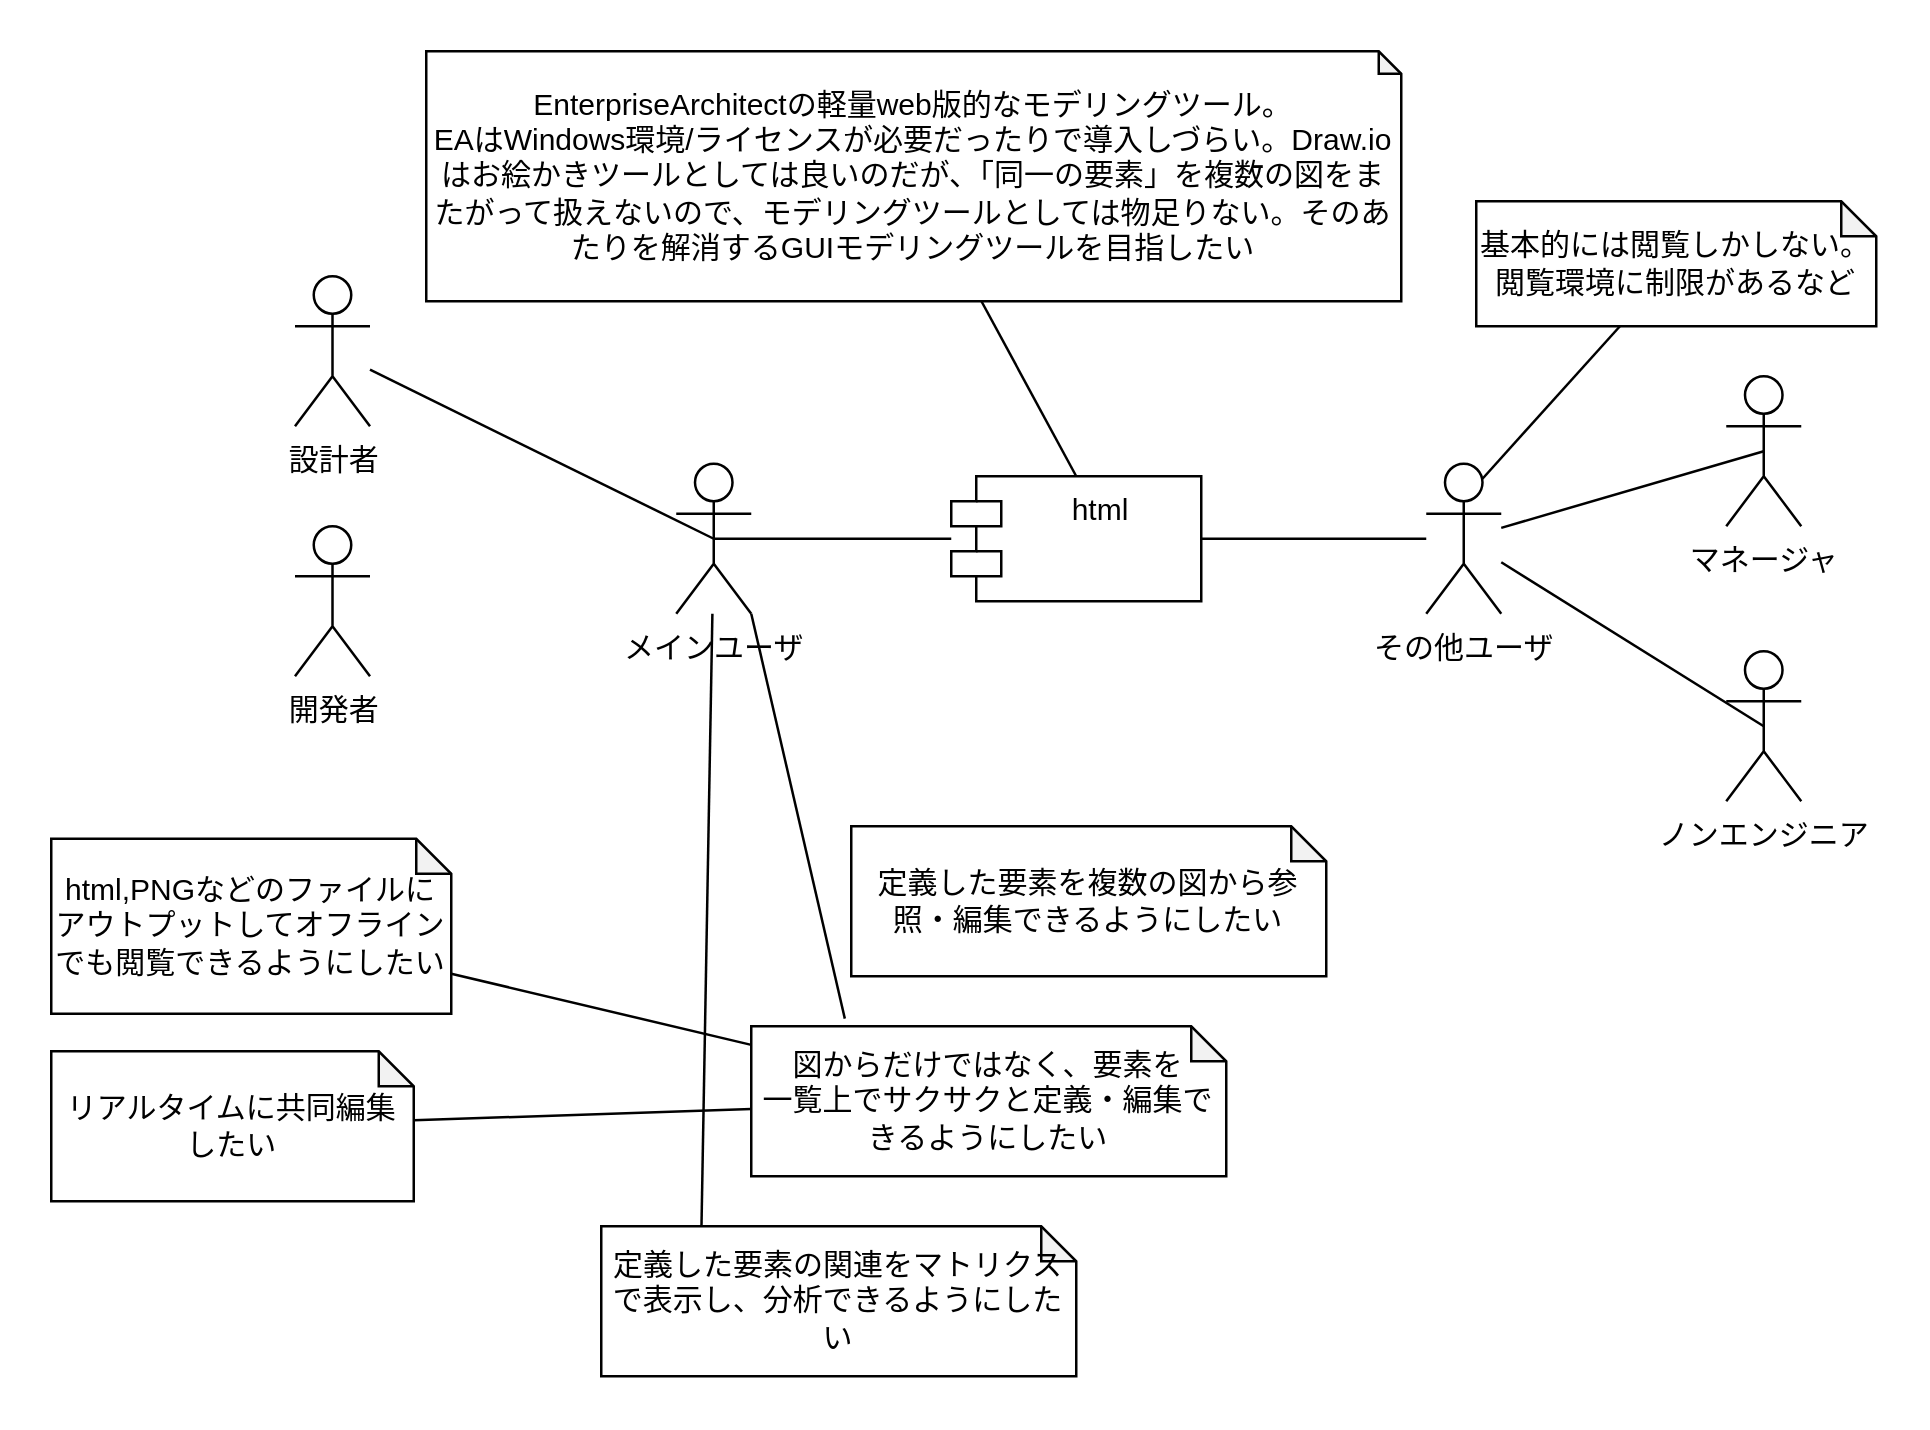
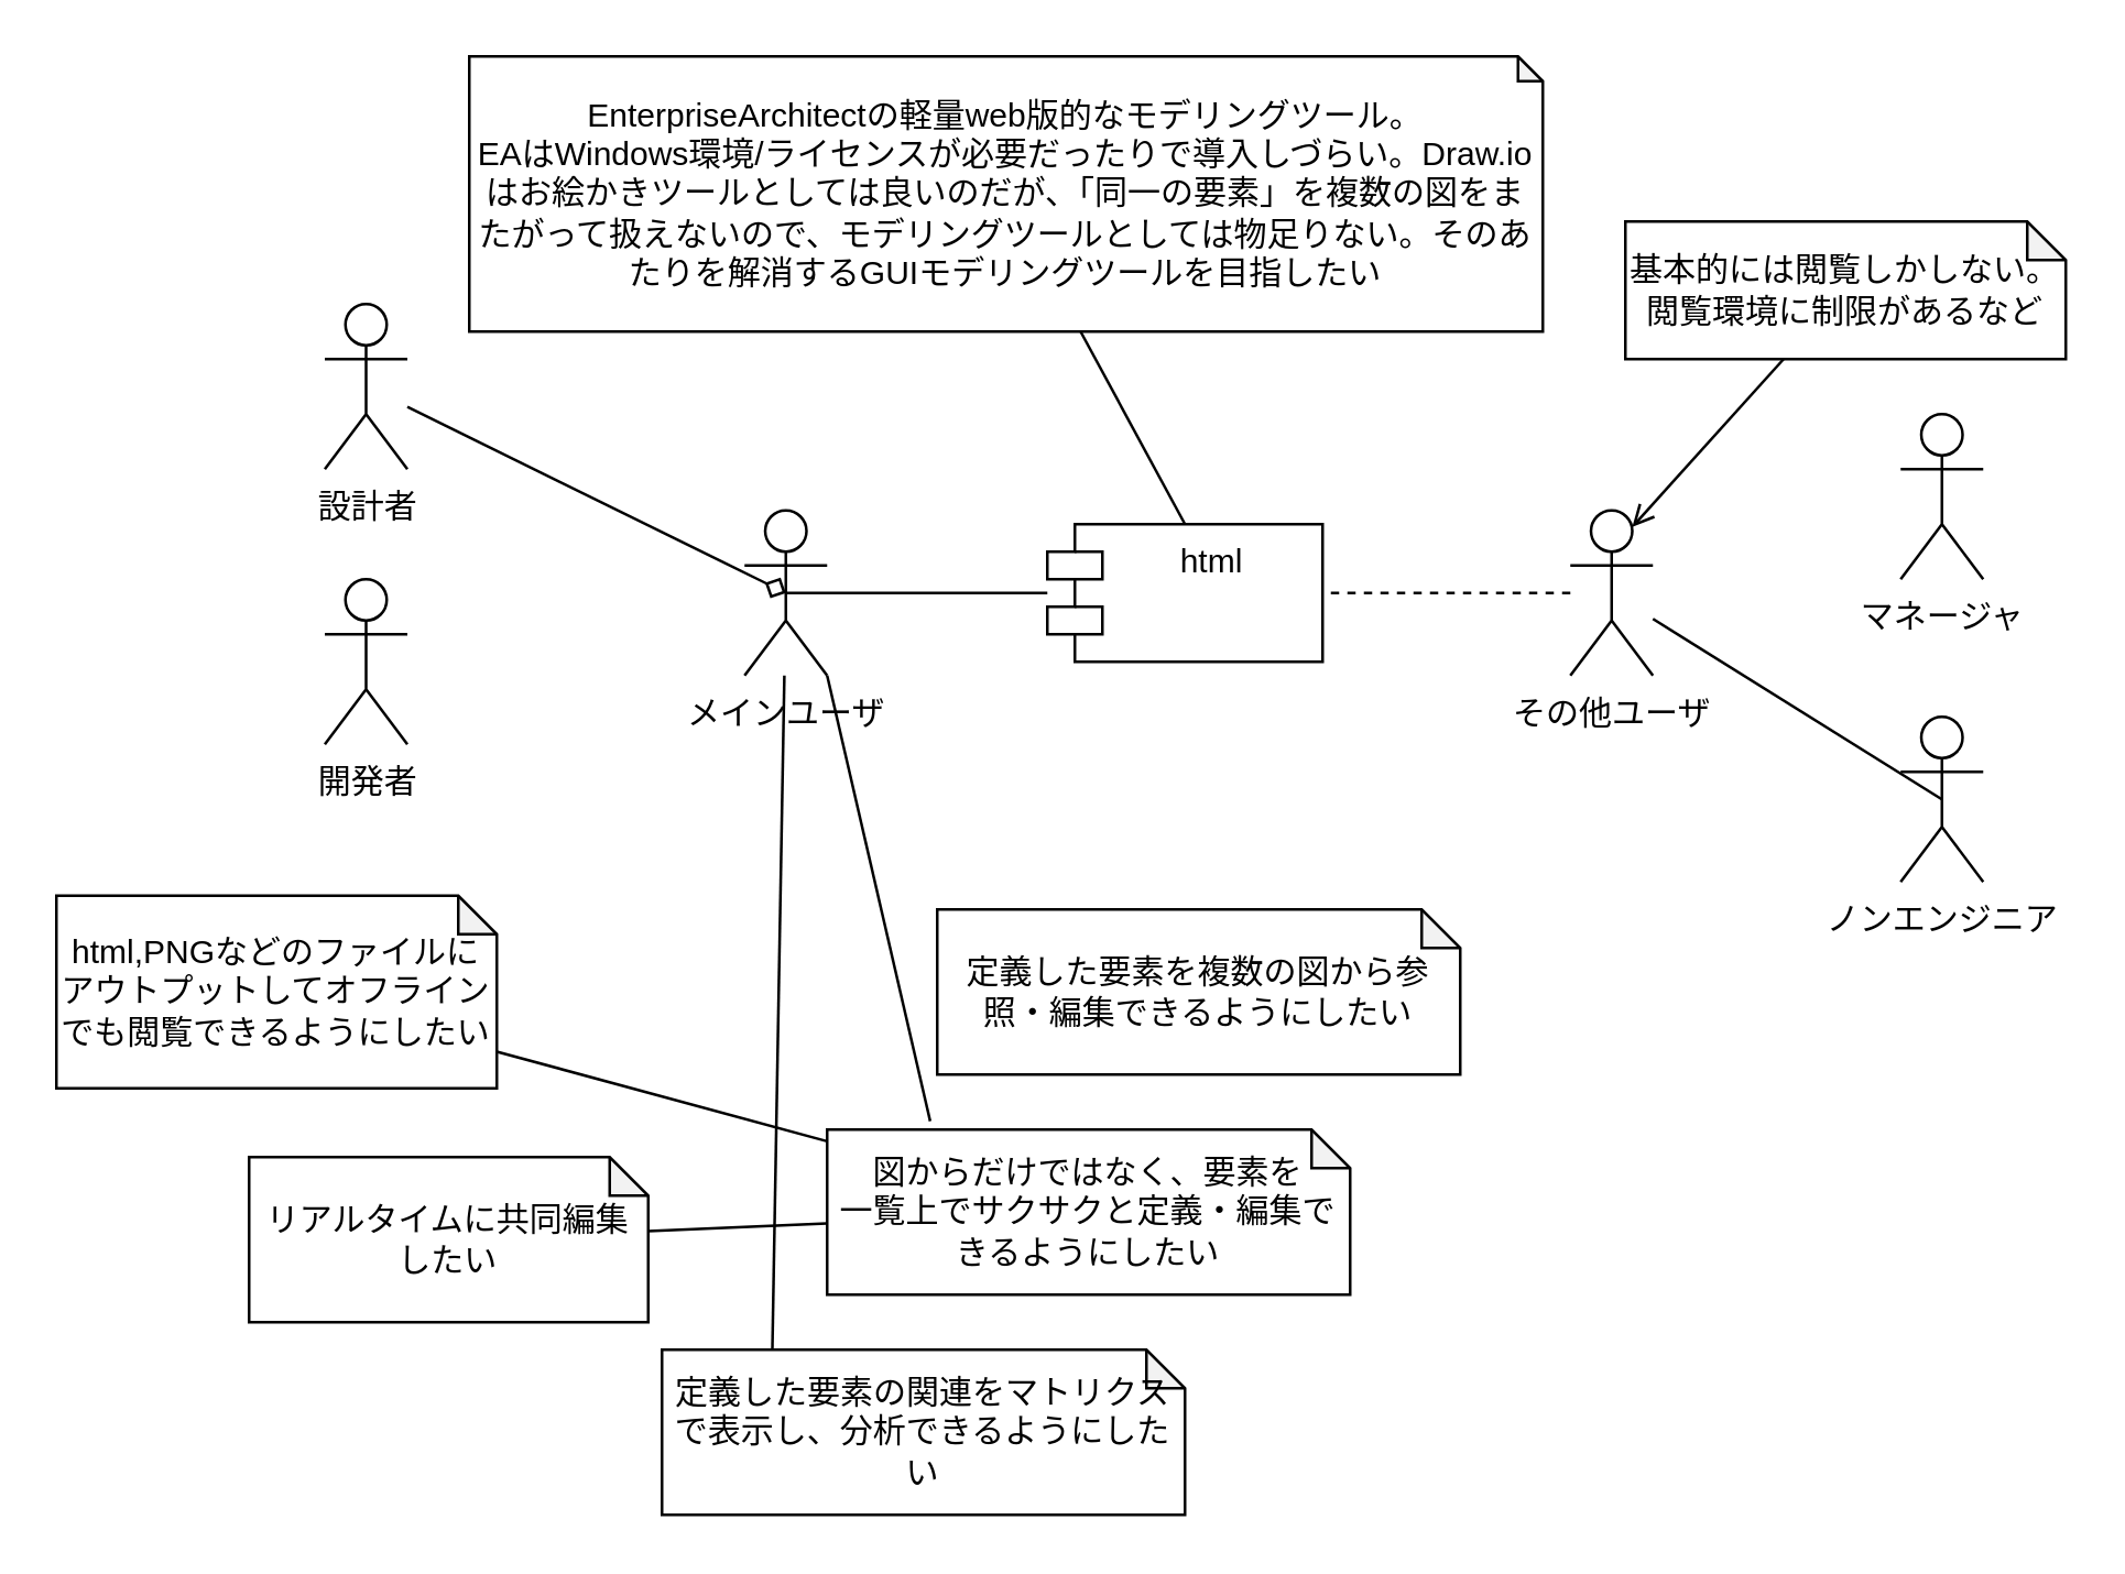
- <mxCell id="19" style="edgeStyle=none;html=1;entryX=0.75;entryY=0.1;entryDx=0;entryDy=0;entryPerimeter=0;endArrow=none;endFill=0;" edge="1" parent="1" source="20" target="18"><mxGeometry relative="1" as="geometry" /></mxCell>
+ <mxCell id="19" style="edgeStyle=none;html=1;entryX=0.75;entryY=0.1;entryDx=0;entryDy=0;entryPerimeter=0;endArrow=open;endFill=0;" edge="1" parent="1" source="20" target="18"><mxGeometry relative="1" as="geometry" /></mxCell>
- <mxCell id="16" style="edgeStyle=none;html=1;entryX=0.5;entryY=0.5;entryDx=0;entryDy=0;entryPerimeter=0;endArrow=none;endFill=0;" edge="1" parent="1" source="18" target="9"><mxGeometry relative="1" as="geometry" /></mxCell>
- <mxCell id="4" style="edgeStyle=none;html=1;entryX=0.5;entryY=0.5;entryDx=0;entryDy=0;entryPerimeter=0;endArrow=none;endFill=0;" edge="1" parent="1" source="5" target="7"><mxGeometry relative="1" as="geometry" /></mxCell>
+ <mxCell id="4" style="edgeStyle=none;html=1;entryX=0.5;entryY=0.5;entryDx=0;entryDy=0;entryPerimeter=0;endArrow=diamond;endFill=0;" edge="1" parent="1" source="5" target="7"><mxGeometry relative="1" as="geometry" /></mxCell>
- <mxCell id="15" style="edgeStyle=none;html=1;entryX=1;entryY=0.5;entryDx=0;entryDy=0;endArrow=none;endFill=0;" edge="1" parent="1" source="18" target="2"><mxGeometry relative="1" as="geometry" /></mxCell>
+ <mxCell id="15" style="edgeStyle=none;html=1;entryX=1;entryY=0.5;entryDx=0;entryDy=0;endArrow=none;endFill=0;dashed=1;" edge="1" parent="1" source="18" target="2"><mxGeometry relative="1" as="geometry" /></mxCell>
- <mxCell id="14" value="&lt;span&gt;html,PNGなどのファイルにアウトプットしてオフラインでも閲覧できるようにしたい&lt;br&gt;&lt;/span&gt;" style="shape=note;whiteSpace=wrap;html=1;backgroundOutline=1;darkOpacity=0.05;size=14;" vertex="1" parent="1"><mxGeometry x="20" y="335" width="160" height="70" as="geometry" /></mxCell>
+ <mxCell id="14" value="&lt;span&gt;html,PNGなどのファイルにアウトプットしてオフラインでも閲覧できるようにしたい&lt;br&gt;&lt;/span&gt;" style="shape=note;whiteSpace=wrap;html=1;backgroundOutline=1;darkOpacity=0.05;size=14;" vertex="1" parent="1"><mxGeometry x="20" y="325" width="160" height="70" as="geometry" /></mxCell>
- <mxCell id="26" value="&lt;span&gt;リアルタイムに共同編集したい&lt;br&gt;&lt;/span&gt;" style="shape=note;whiteSpace=wrap;html=1;backgroundOutline=1;darkOpacity=0.05;size=14;" vertex="1" parent="1"><mxGeometry x="20" y="420" width="145" height="60" as="geometry" /></mxCell>
+ <mxCell id="26" value="&lt;span&gt;リアルタイムに共同編集したい&lt;br&gt;&lt;/span&gt;" style="shape=note;whiteSpace=wrap;html=1;backgroundOutline=1;darkOpacity=0.05;size=14;" vertex="1" parent="1"><mxGeometry x="90" y="420" width="145" height="60" as="geometry" /></mxCell>
